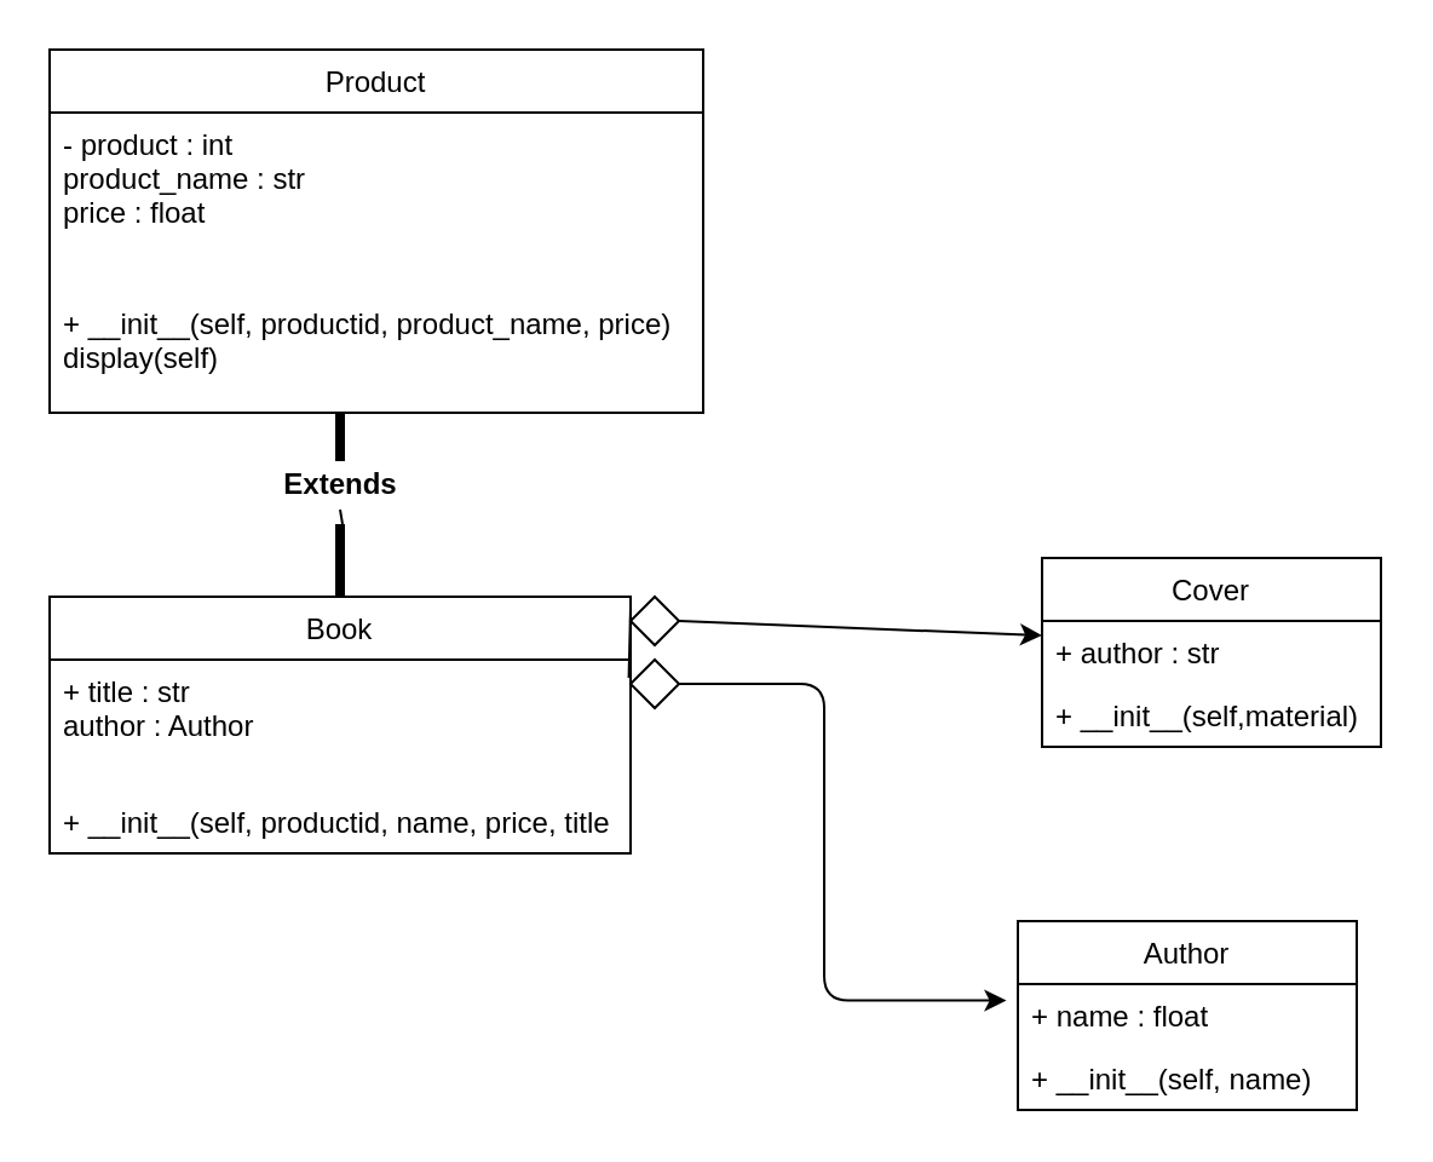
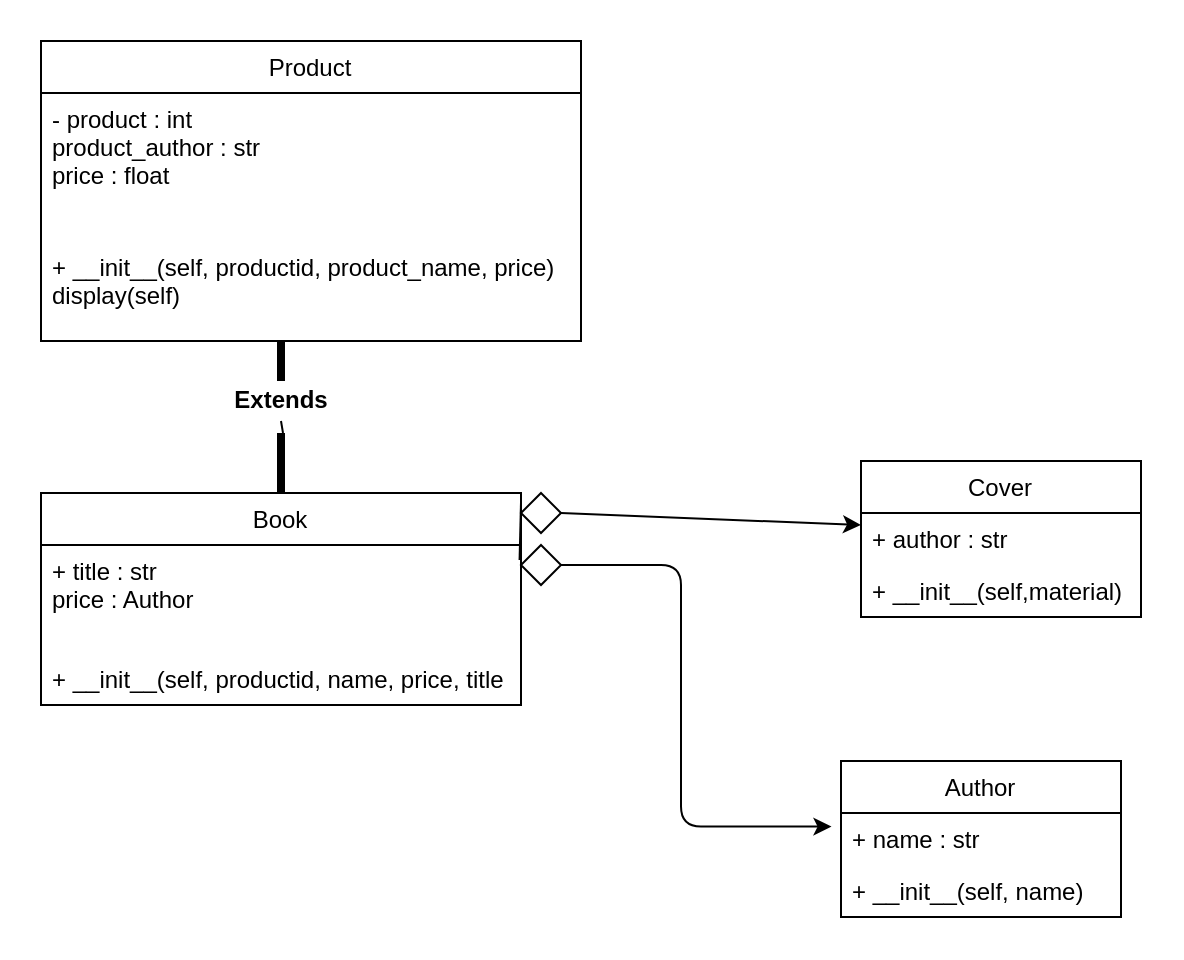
- <mxCell id="3" value="- product : int&#10;product_name : str&#10;price : float" style="text;strokeColor=none;fillColor=none;align=left;verticalAlign=top;spacingLeft=4;spacingRight=4;overflow=hidden;rotatable=0;points=[[0,0.5],[1,0.5]];portConstraint=eastwest;" parent="2" vertex="1"><mxGeometry y="26" width="270" height="74" as="geometry" /></mxCell>
+ <mxCell id="3" value="- product : int&#10;product_author : str&#10;price : float" style="text;strokeColor=none;fillColor=none;align=left;verticalAlign=top;spacingLeft=4;spacingRight=4;overflow=hidden;rotatable=0;points=[[0,0.5],[1,0.5]];portConstraint=eastwest;" parent="2" vertex="1"><mxGeometry y="26" width="270" height="74" as="geometry" /></mxCell>
- <mxCell id="6" value="+ title : str&#10;author : Author&#10;&#10;" style="text;strokeColor=none;fillColor=none;align=left;verticalAlign=top;spacingLeft=4;spacingRight=4;overflow=hidden;rotatable=0;points=[[0,0.5],[1,0.5]];portConstraint=eastwest;" parent="5" vertex="1"><mxGeometry y="26" width="240" height="54" as="geometry" /></mxCell>
+ <mxCell id="6" value="+ title : str&#10;price : Author&#10;&#10;" style="text;strokeColor=none;fillColor=none;align=left;verticalAlign=top;spacingLeft=4;spacingRight=4;overflow=hidden;rotatable=0;points=[[0,0.5],[1,0.5]];portConstraint=eastwest;" parent="5" vertex="1"><mxGeometry y="26" width="240" height="54" as="geometry" /></mxCell>
- <mxCell id="15" value="+ name : float" style="text;strokeColor=none;fillColor=none;align=left;verticalAlign=top;spacingLeft=4;spacingRight=4;overflow=hidden;rotatable=0;points=[[0,0.5],[1,0.5]];portConstraint=eastwest;" parent="14" vertex="1"><mxGeometry y="26" width="140" height="26" as="geometry" /></mxCell>
+ <mxCell id="15" value="+ name : str" style="text;strokeColor=none;fillColor=none;align=left;verticalAlign=top;spacingLeft=4;spacingRight=4;overflow=hidden;rotatable=0;points=[[0,0.5],[1,0.5]];portConstraint=eastwest;" parent="14" vertex="1"><mxGeometry y="26" width="140" height="26" as="geometry" /></mxCell>
